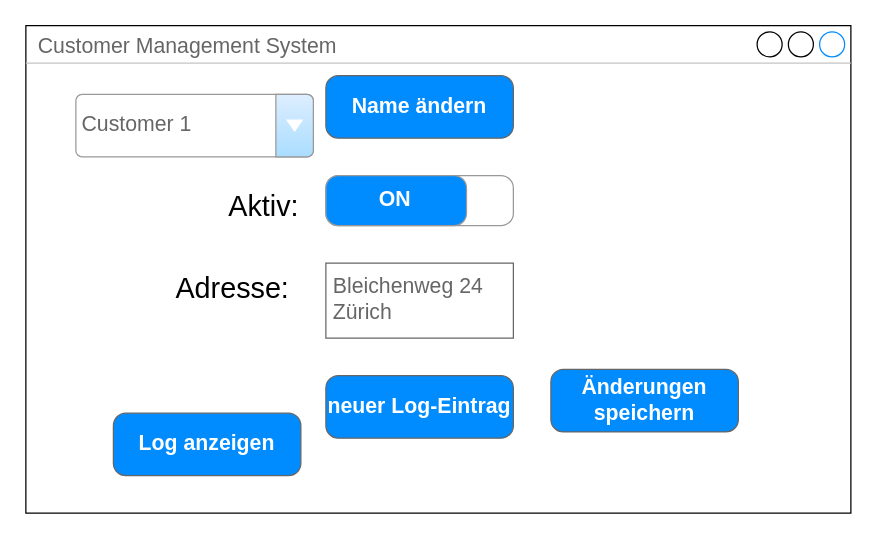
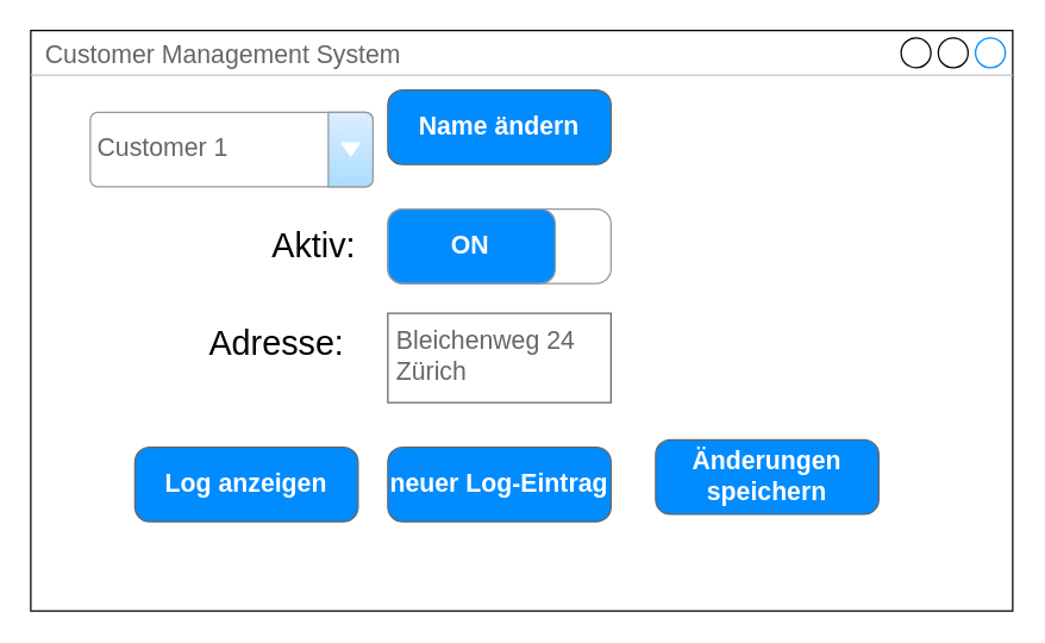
- <mxCell id="6" value="ON" style="strokeWidth=1;shadow=0;dashed=0;align=center;html=1;shape=mxgraph.mockup.buttons.onOffButton;gradientColor=none;strokeColor=#999999;buttonState=on;fillColor2=#008cff;fontColor=#ffffff;fontSize=17;mainText=;spacingRight=40;fontStyle=1;" vertex="1" parent="1"><mxGeometry x="260" y="140" width="150" height="40" as="geometry" /></mxCell>
+ <mxCell id="6" value="ON" style="strokeWidth=1;shadow=0;dashed=0;align=center;html=1;shape=mxgraph.mockup.buttons.onOffButton;gradientColor=none;strokeColor=#999999;buttonState=on;fillColor2=#008cff;fontColor=#ffffff;fontSize=17;mainText=;spacingRight=40;fontStyle=1;" vertex="1" parent="1"><mxGeometry x="260" y="140" width="150" height="50" as="geometry" /></mxCell>
- <mxCell id="5" value="Log anzeigen" style="strokeWidth=1;shadow=0;dashed=0;align=center;html=1;shape=mxgraph.mockup.buttons.button;strokeColor=#666666;fontColor=#ffffff;mainText=;buttonStyle=round;fontSize=17;fontStyle=1;fillColor=#008cff;whiteSpace=wrap;" vertex="1" parent="1"><mxGeometry x="90" y="330" width="150" height="50" as="geometry" /></mxCell>
+ <mxCell id="5" value="Log anzeigen" style="strokeWidth=1;shadow=0;dashed=0;align=center;html=1;shape=mxgraph.mockup.buttons.button;strokeColor=#666666;fontColor=#ffffff;mainText=;buttonStyle=round;fontSize=17;fontStyle=1;fillColor=#008cff;whiteSpace=wrap;" vertex="1" parent="1"><mxGeometry x="90" y="300" width="150" height="50" as="geometry" /></mxCell>
